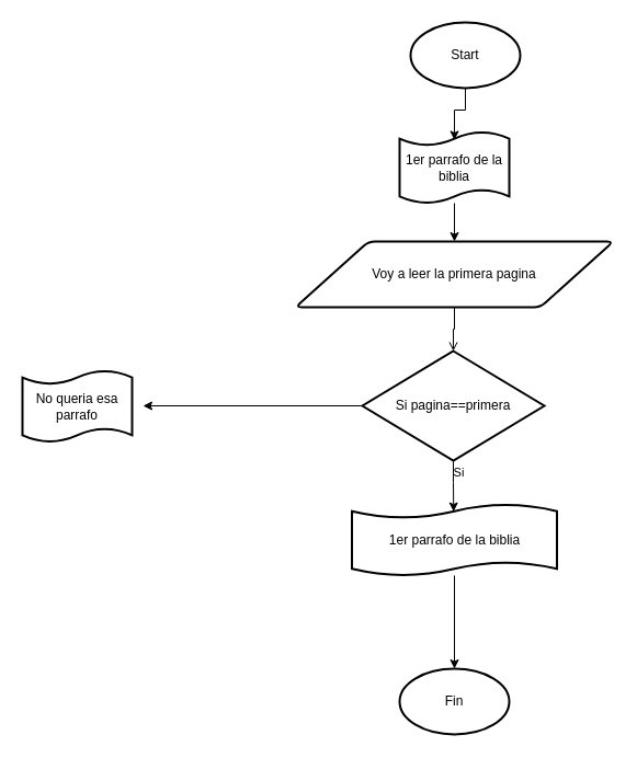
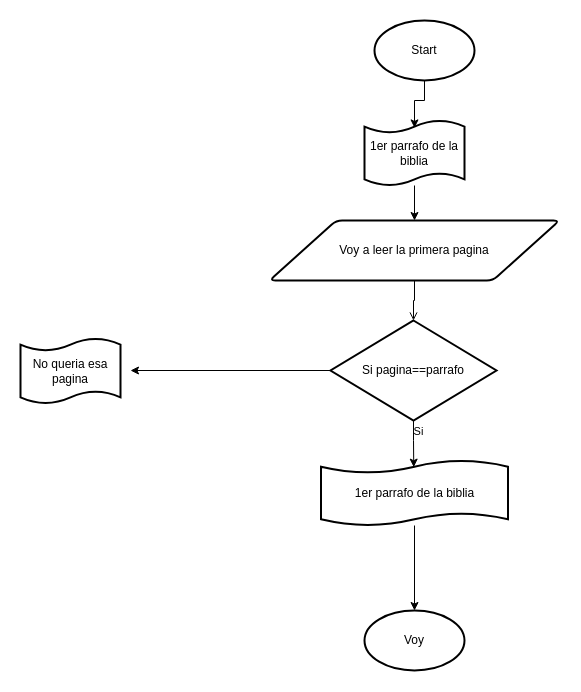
- <mxCell id="8" value="Si pagina==primera" style="strokeWidth=2;html=1;shape=mxgraph.flowchart.decision;whiteSpace=wrap;" parent="1" vertex="1"><mxGeometry x="330" y="320" width="166" height="100" as="geometry" /></mxCell>
+ <mxCell id="8" value="Si pagina==parrafo" style="strokeWidth=2;html=1;shape=mxgraph.flowchart.decision;whiteSpace=wrap;" parent="1" vertex="1"><mxGeometry x="330" y="320" width="166" height="100" as="geometry" /></mxCell>
- <mxCell id="13" value="No queria esa parrafo" style="shape=tape;whiteSpace=wrap;html=1;strokeWidth=2;size=0.19" parent="1" vertex="1"><mxGeometry x="20" y="338" width="100" height="65" as="geometry" /></mxCell>
+ <mxCell id="13" value="No queria esa pagina" style="shape=tape;whiteSpace=wrap;html=1;strokeWidth=2;size=0.19" parent="1" vertex="1"><mxGeometry x="20" y="338" width="100" height="65" as="geometry" /></mxCell>
- <mxCell id="14" value="Fin" style="strokeWidth=2;html=1;shape=mxgraph.flowchart.start_1;whiteSpace=wrap;" parent="1" vertex="1"><mxGeometry x="364" y="610" width="100" height="60" as="geometry" /></mxCell>
+ <mxCell id="14" value="Voy" style="strokeWidth=2;html=1;shape=mxgraph.flowchart.start_1;whiteSpace=wrap;" parent="1" vertex="1"><mxGeometry x="364" y="610" width="100" height="60" as="geometry" /></mxCell>
